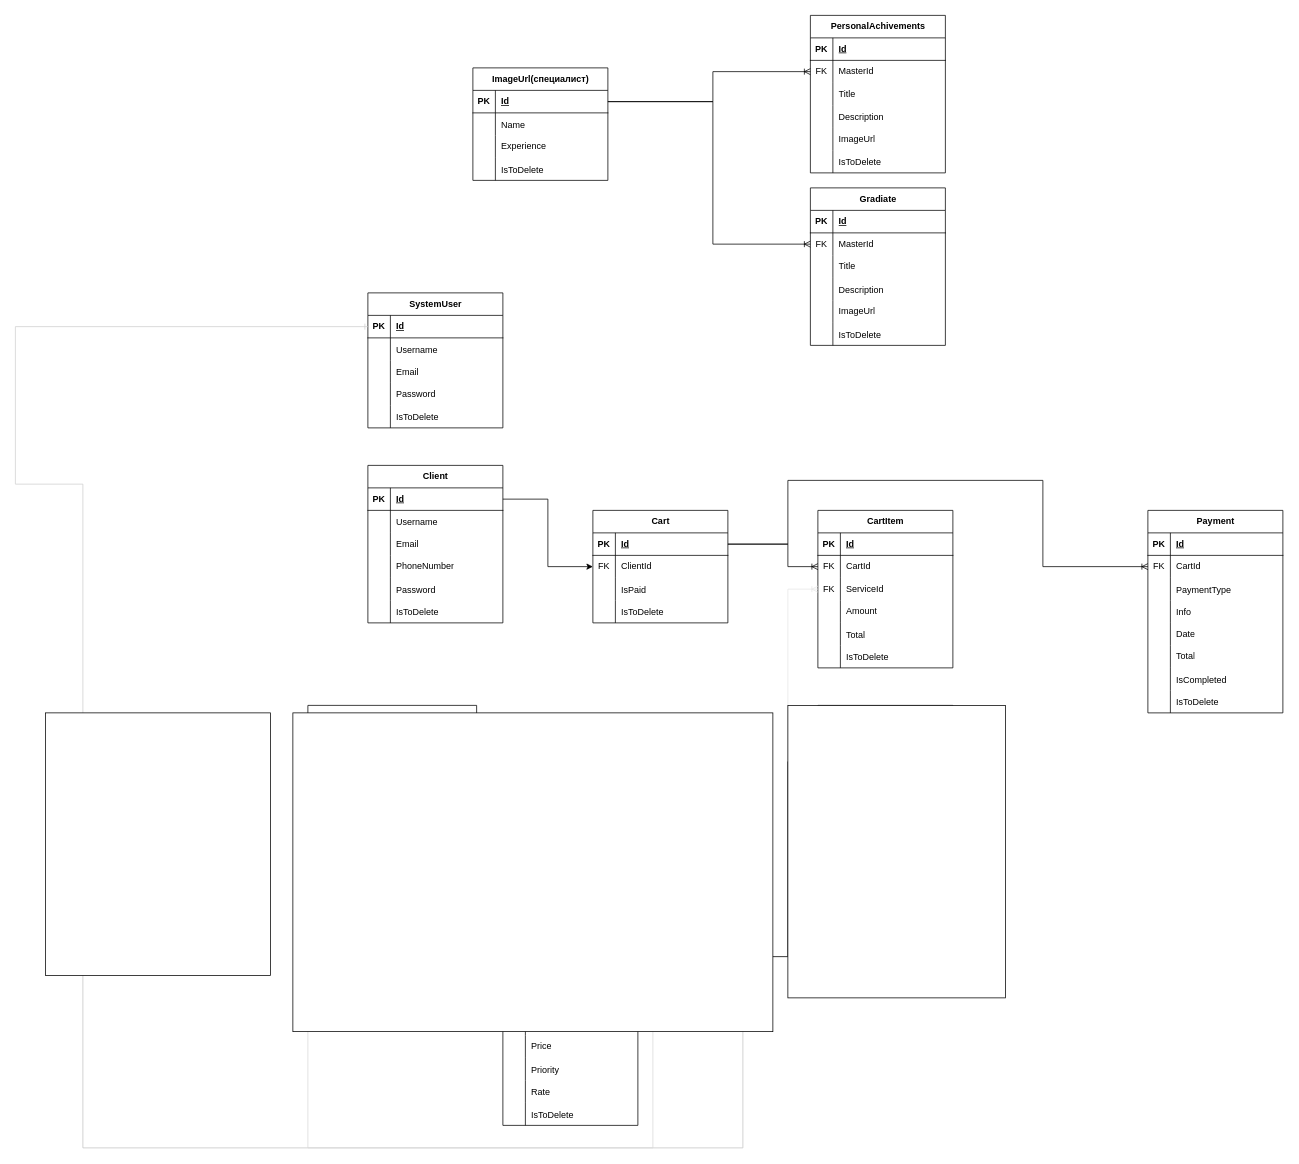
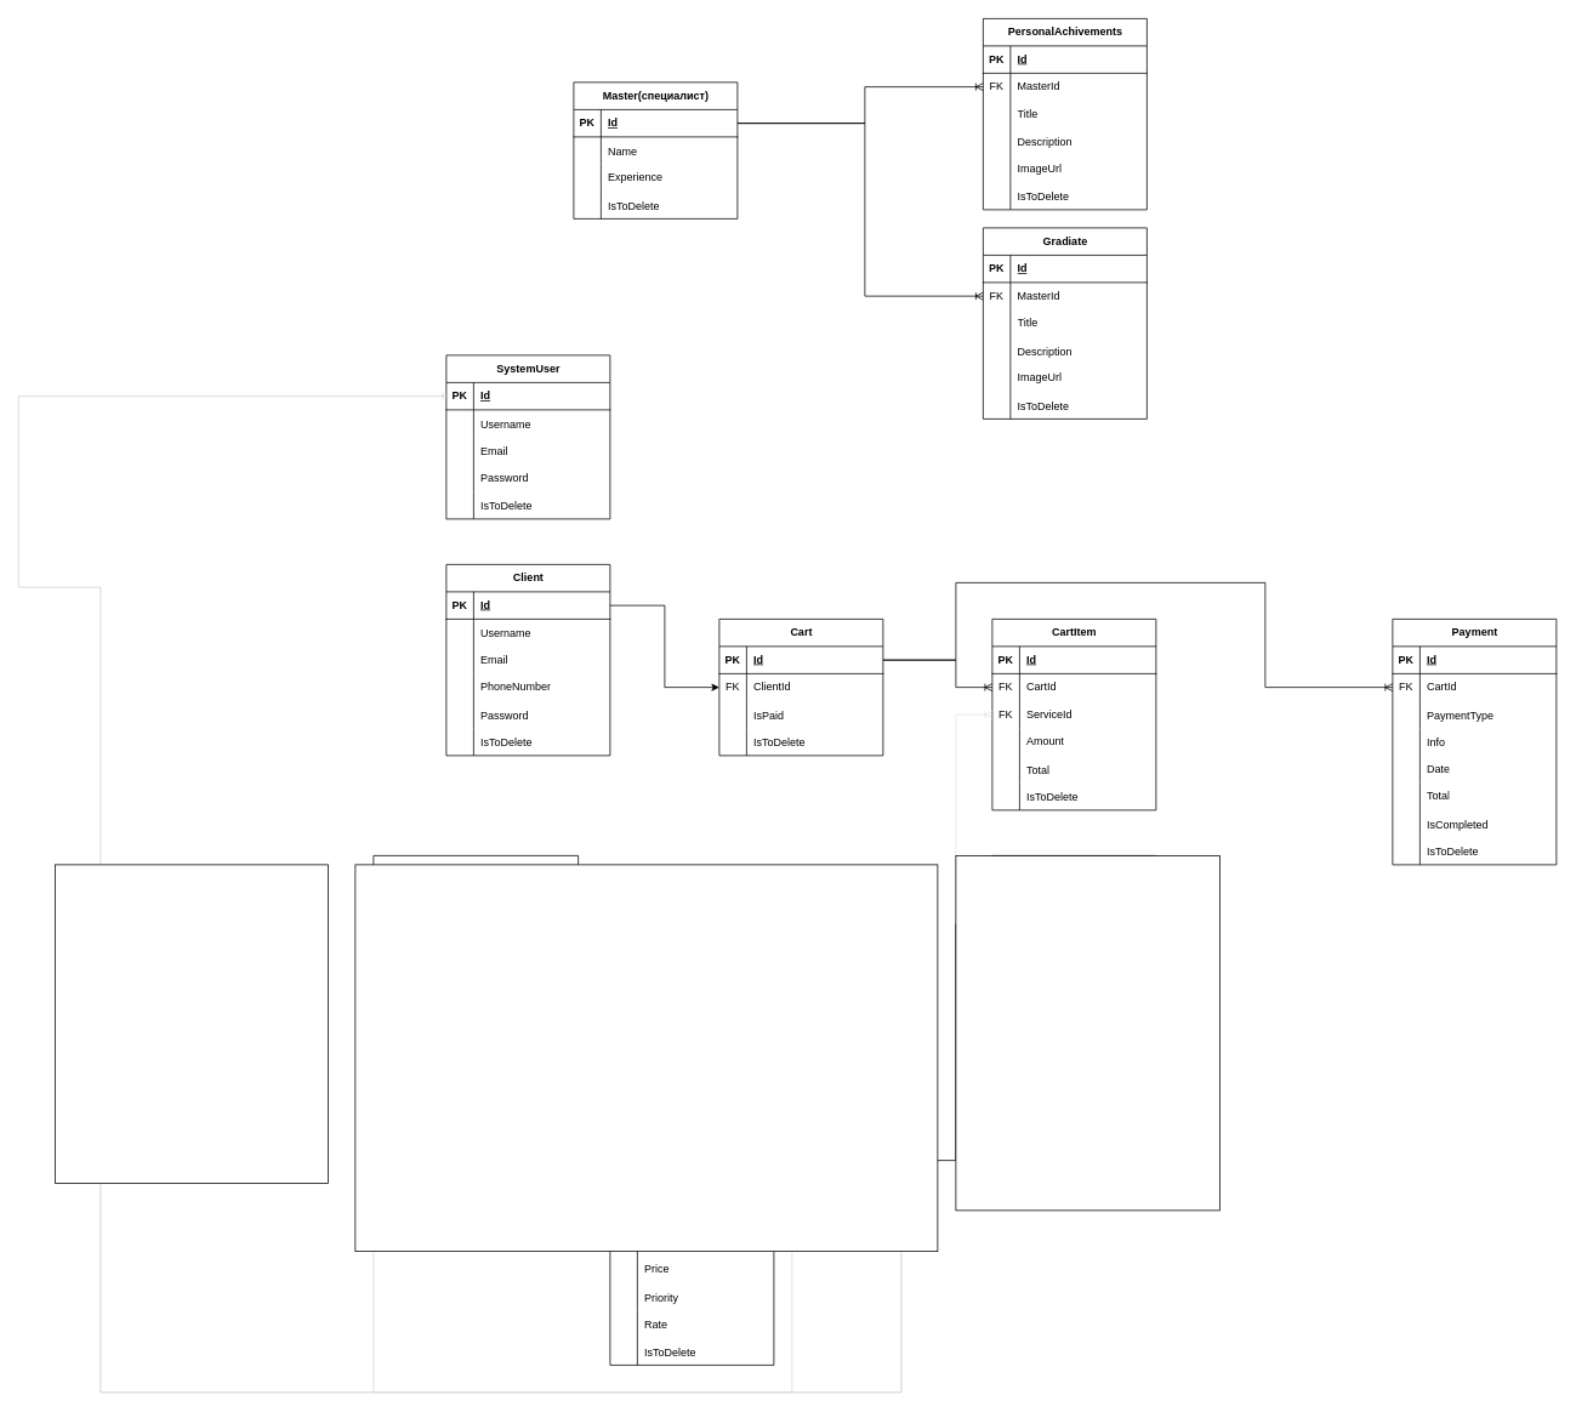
- <mxCell id="178" value="ImageUrl(специалист)" style="shape=table;startSize=30;container=1;collapsible=1;childLayout=tableLayout;fixedRows=1;rowLines=0;fontStyle=1;align=center;resizeLast=1;html=1;" parent="1" vertex="1"><mxGeometry x="630" y="90" width="180" height="150" as="geometry" /></mxCell>
+ <mxCell id="178" value="Master(специалист)" style="shape=table;startSize=30;container=1;collapsible=1;childLayout=tableLayout;fixedRows=1;rowLines=0;fontStyle=1;align=center;resizeLast=1;html=1;" parent="1" vertex="1"><mxGeometry x="630" y="90" width="180" height="150" as="geometry" /></mxCell>
